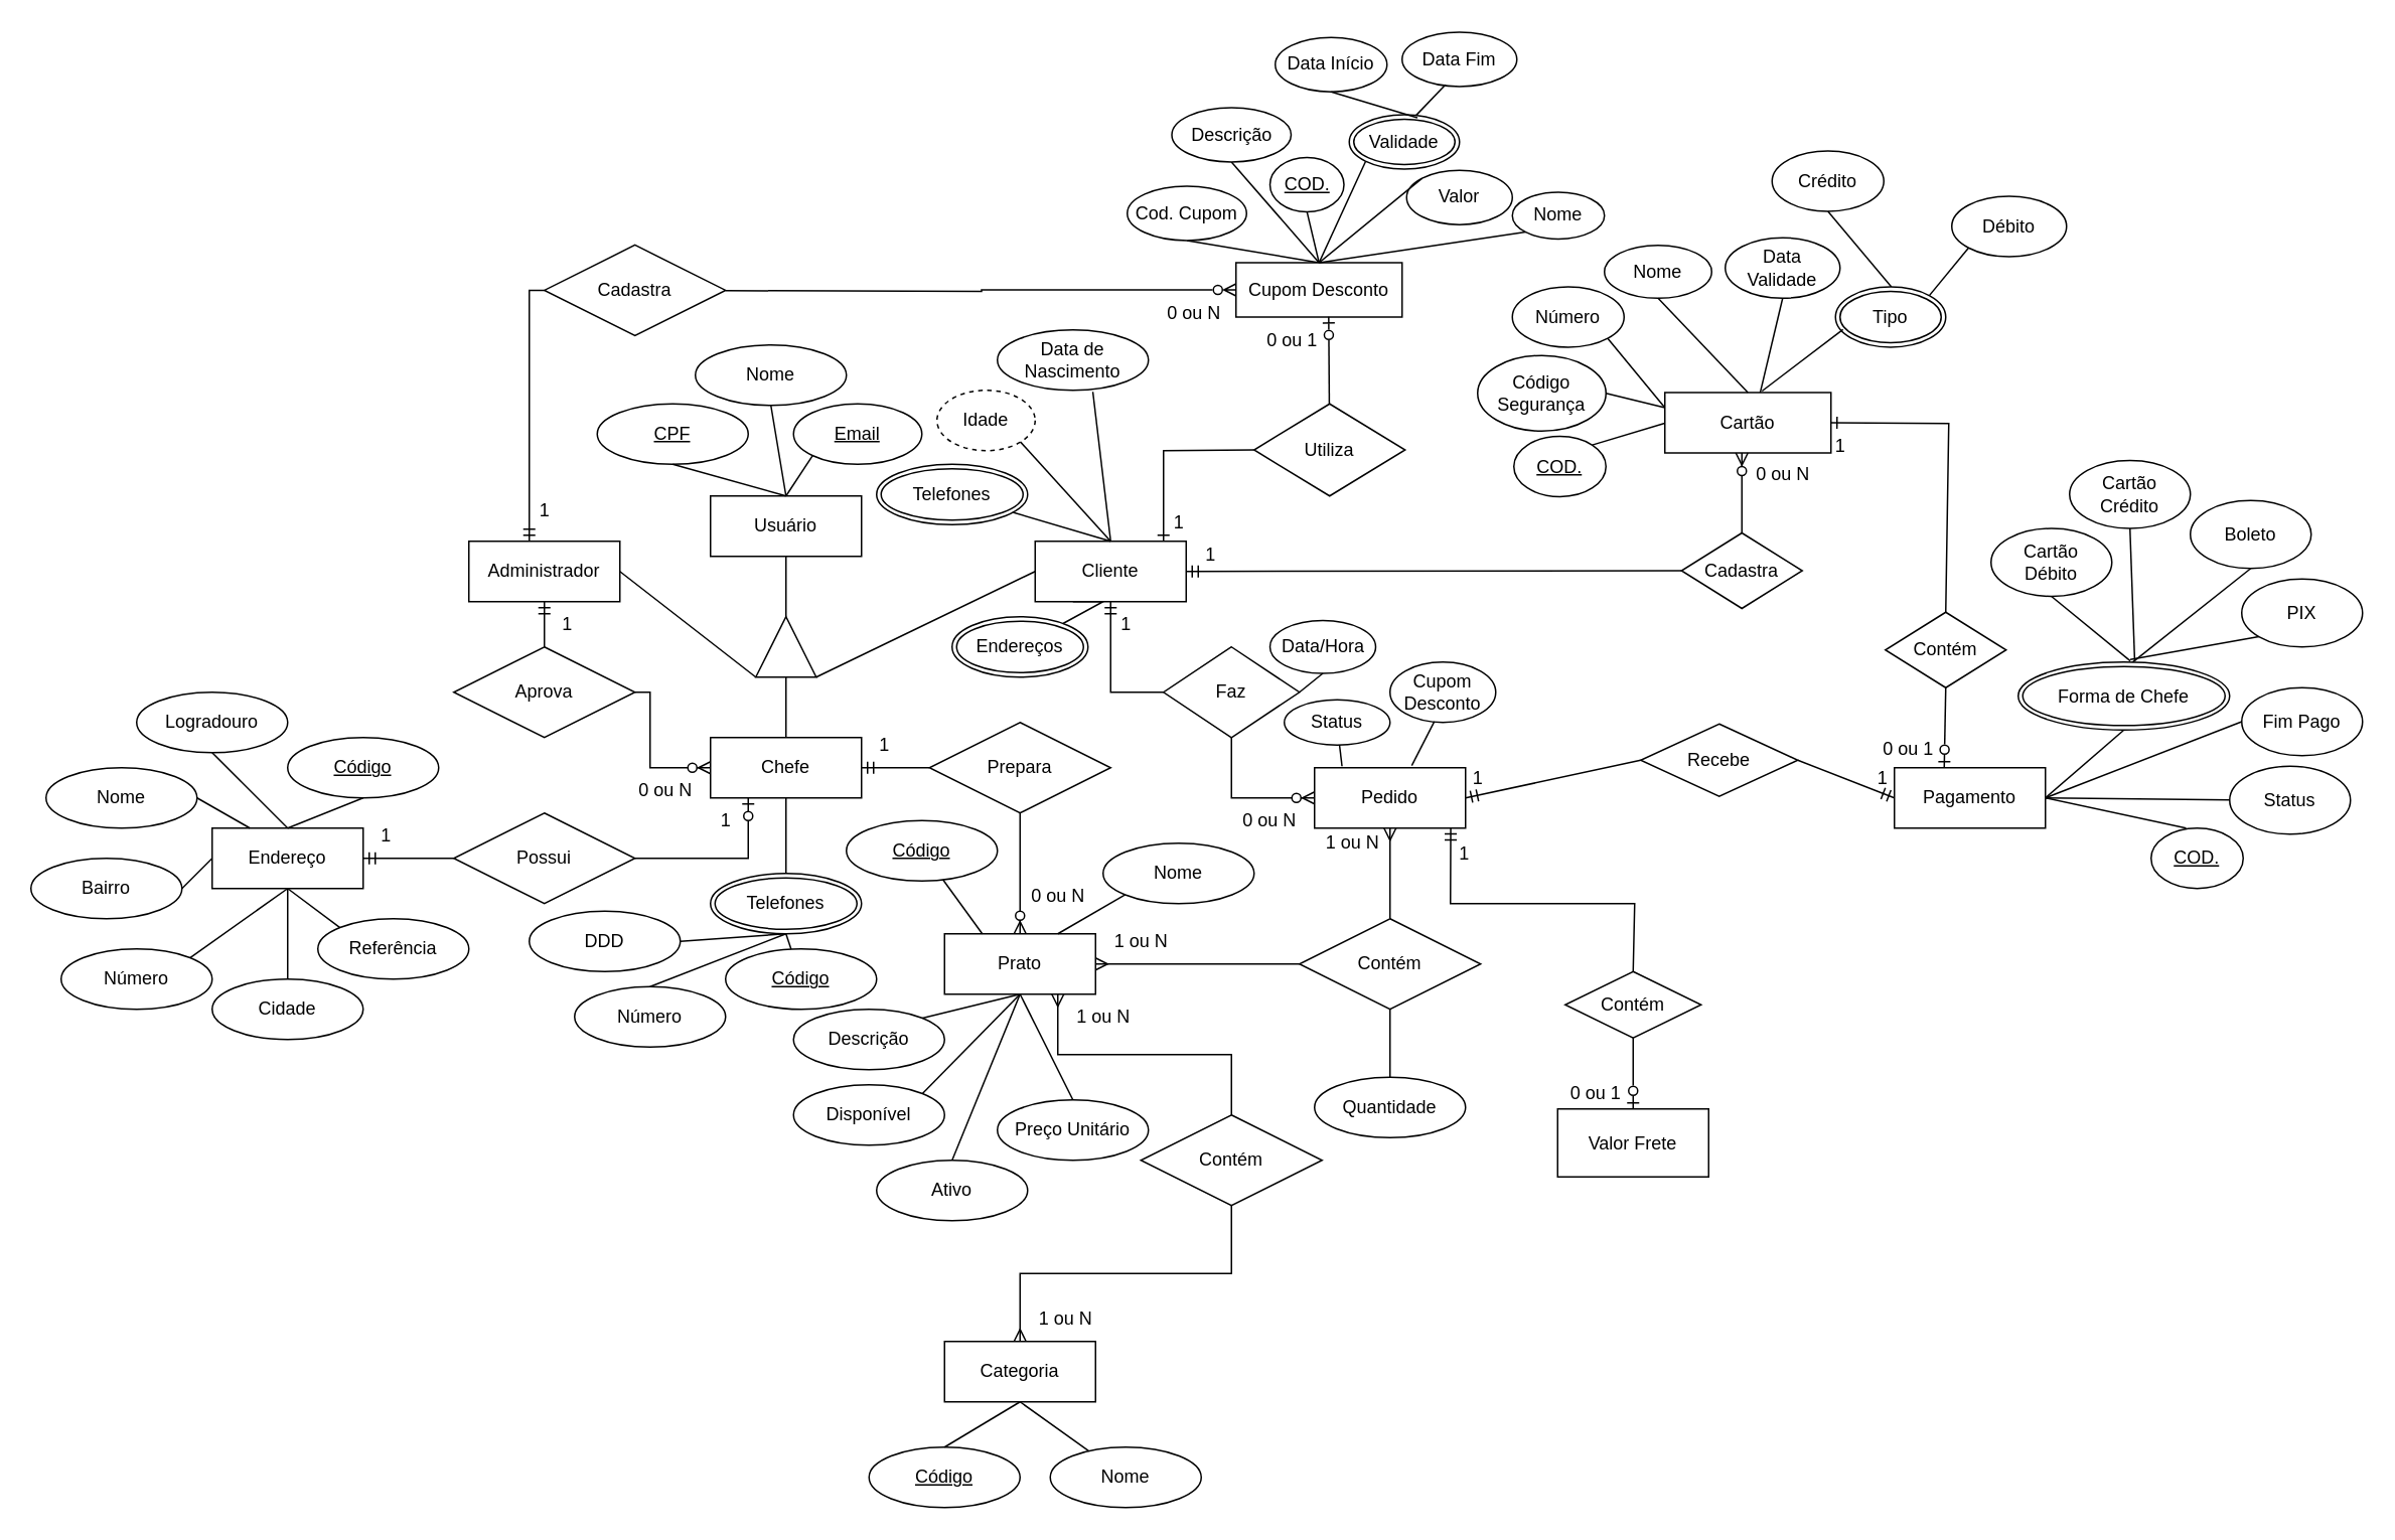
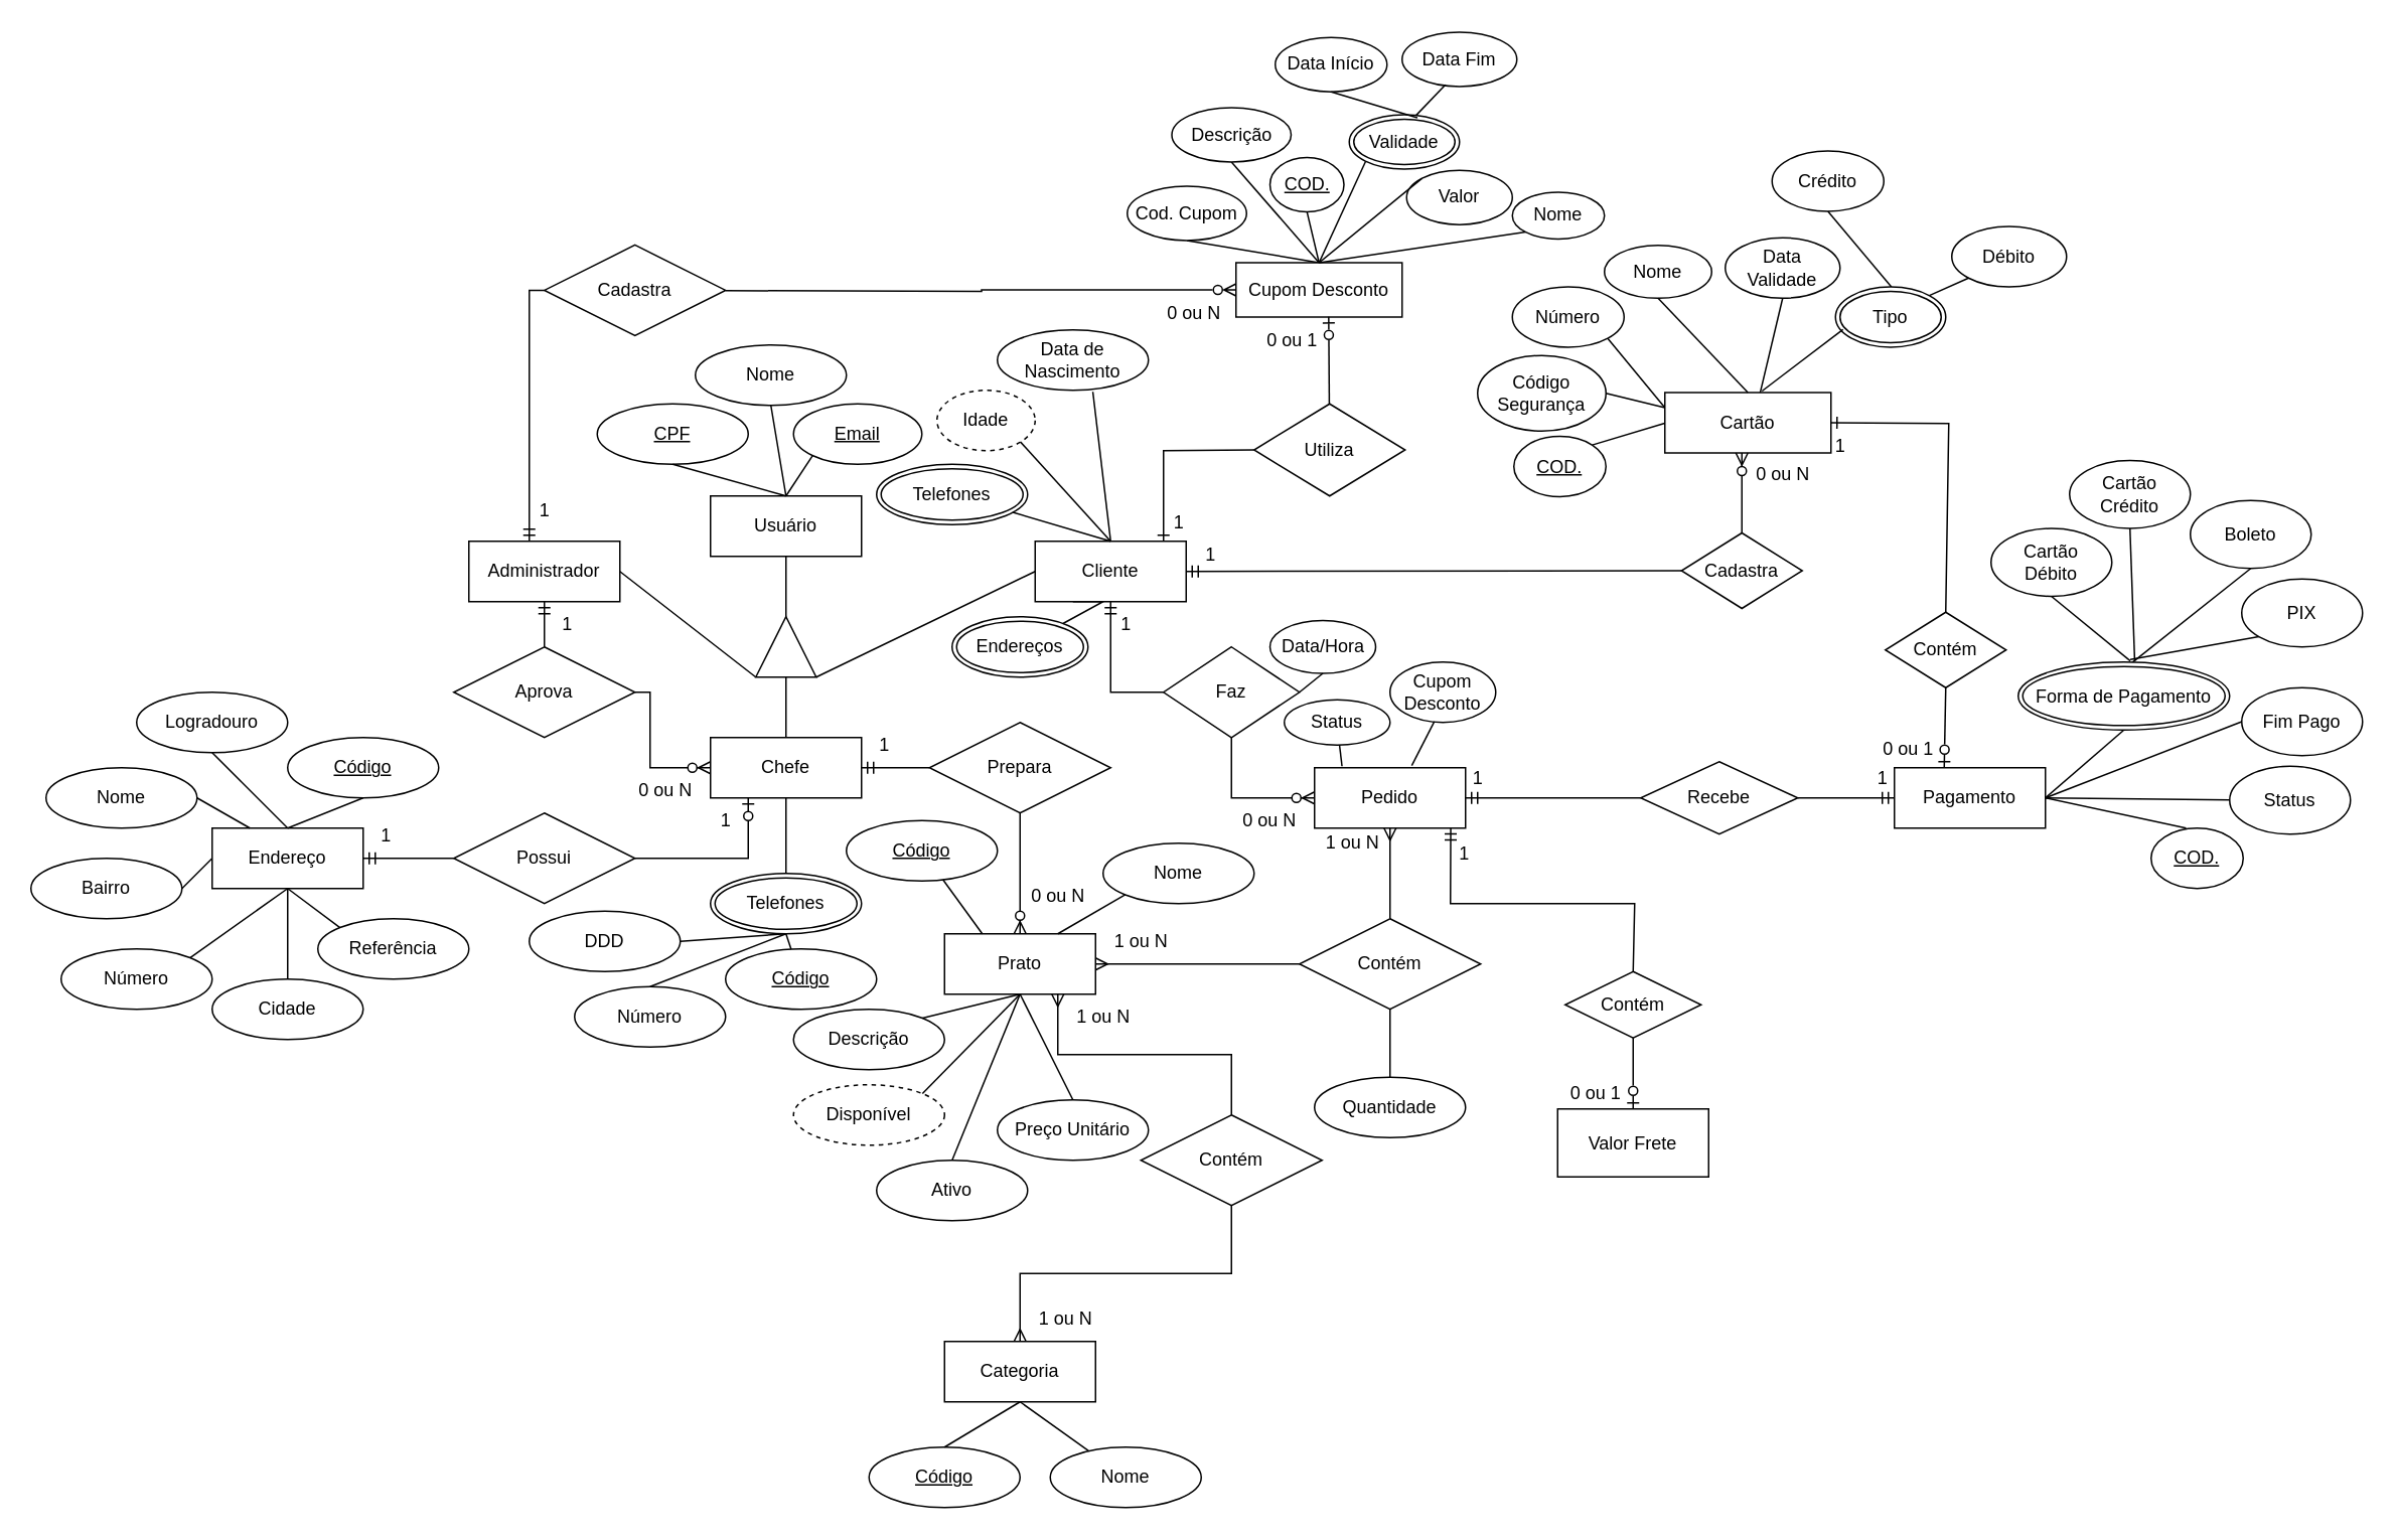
- <mxCell id="142" value="Débito" style="ellipse;whiteSpace=wrap;html=1;align=center;" parent="1" vertex="1"><mxGeometry x="1292" y="129.5" width="76" height="40" as="geometry" /></mxCell>
+ <mxCell id="142" value="Débito" style="ellipse;whiteSpace=wrap;html=1;align=center;" parent="1" vertex="1"><mxGeometry x="1292" y="149.5" width="76" height="40" as="geometry" /></mxCell>
- <mxCell id="130" value="Forma de Chefe" style="ellipse;shape=doubleEllipse;margin=3;whiteSpace=wrap;html=1;align=center;" parent="1" vertex="1"><mxGeometry x="1336" y="438" width="140" height="45" as="geometry" /></mxCell>
+ <mxCell id="130" value="Forma de Pagamento" style="ellipse;shape=doubleEllipse;margin=3;whiteSpace=wrap;html=1;align=center;" parent="1" vertex="1"><mxGeometry x="1336" y="438" width="140" height="45" as="geometry" /></mxCell>
- <mxCell id="163" value="Recebe" style="shape=rhombus;perimeter=rhombusPerimeter;whiteSpace=wrap;html=1;align=center;" vertex="1" parent="1"><mxGeometry x="1086" y="479" width="104" height="48" as="geometry" /></mxCell>
+ <mxCell id="163" value="Recebe" style="shape=rhombus;perimeter=rhombusPerimeter;whiteSpace=wrap;html=1;align=center;" vertex="1" parent="1"><mxGeometry x="1086" y="504" width="104" height="48" as="geometry" /></mxCell>
- <mxCell id="97" value="Disponível" style="ellipse;whiteSpace=wrap;html=1;align=center;" parent="1" vertex="1"><mxGeometry x="525" y="718" width="100" height="40" as="geometry" /></mxCell>
+ <mxCell id="97" value="Disponível" style="ellipse;whiteSpace=wrap;html=1;align=center;dashed=1;" parent="1" vertex="1"><mxGeometry x="525" y="718" width="100" height="40" as="geometry" /></mxCell>
